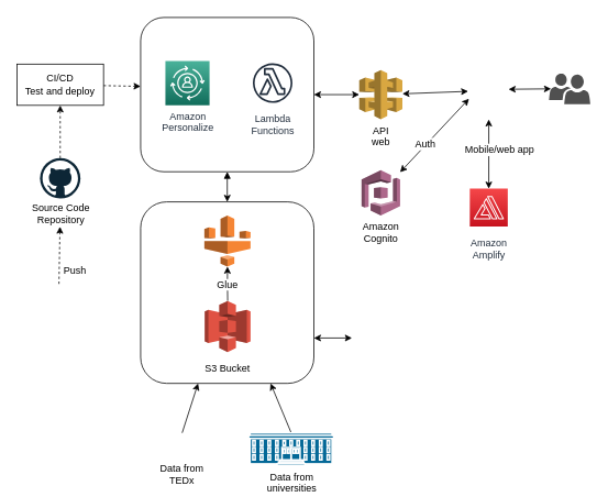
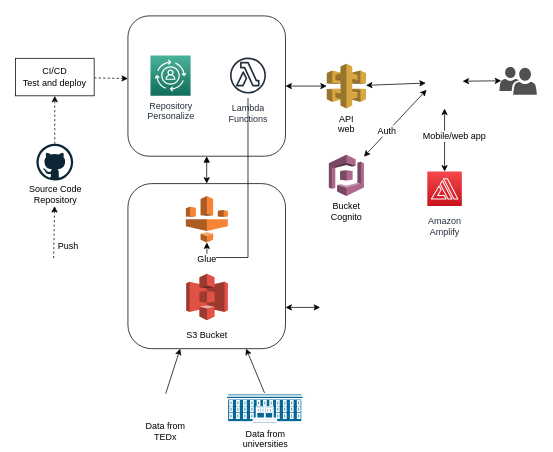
- <mxCell id="26" value="Amazon&lt;br&gt;Personalize" style="points=[[0,0,0],[0.25,0,0],[0.5,0,0],[0.75,0,0],[1,0,0],[0,1,0],[0.25,1,0],[0.5,1,0],[0.75,1,0],[1,1,0],[0,0.25,0],[0,0.5,0],[0,0.75,0],[1,0.25,0],[1,0.5,0],[1,0.75,0]];outlineConnect=0;fontColor=#232F3E;gradientColor=#4AB29A;gradientDirection=north;fillColor=#116D5B;strokeColor=#ffffff;dashed=0;verticalLabelPosition=bottom;verticalAlign=top;align=center;html=1;fontSize=12;fontStyle=0;aspect=fixed;shape=mxgraph.aws4.resourceIcon;resIcon=mxgraph.aws4.personalize;" vertex="1" parent="1"><mxGeometry x="200" y="73.25" width="53.5" height="53.5" as="geometry" /></mxCell>
+ <mxCell id="26" value="Repository&lt;br&gt;Personalize" style="points=[[0,0,0],[0.25,0,0],[0.5,0,0],[0.75,0,0],[1,0,0],[0,1,0],[0.25,1,0],[0.5,1,0],[0.75,1,0],[1,1,0],[0,0.25,0],[0,0.5,0],[0,0.75,0],[1,0.25,0],[1,0.5,0],[1,0.75,0]];outlineConnect=0;fontColor=#232F3E;gradientColor=#4AB29A;gradientDirection=north;fillColor=#116D5B;strokeColor=#ffffff;dashed=0;verticalLabelPosition=bottom;verticalAlign=top;align=center;html=1;fontSize=12;fontStyle=0;aspect=fixed;shape=mxgraph.aws4.resourceIcon;resIcon=mxgraph.aws4.personalize;" vertex="1" parent="1"><mxGeometry x="200" y="73.25" width="53.5" height="53.5" as="geometry" /></mxCell>
- <mxCell id="25" value="Amazon&lt;br&gt;Cognito" style="outlineConnect=0;dashed=0;verticalLabelPosition=bottom;verticalAlign=top;align=center;html=1;shape=mxgraph.aws3.cognito;fillColor=#AD688B;gradientColor=none;" vertex="1" parent="1"><mxGeometry x="437.77" y="205.5" width="46.73" height="55" as="geometry" /></mxCell>
+ <mxCell id="25" value="Bucket&lt;br&gt;Cognito" style="outlineConnect=0;dashed=0;verticalLabelPosition=bottom;verticalAlign=top;align=center;html=1;shape=mxgraph.aws3.cognito;fillColor=#AD688B;gradientColor=none;" vertex="1" parent="1"><mxGeometry x="437.77" y="205.5" width="46.73" height="55" as="geometry" /></mxCell>
- <mxCell id="22" style="edgeStyle=orthogonalEdgeStyle;rounded=0;orthogonalLoop=1;jettySize=auto;html=1;exitX=0.5;exitY=1;exitDx=0;exitDy=0;exitPerimeter=0;endArrow=none;endFill=0;startArrow=classic;startFill=1;" parent="1" source="23" target="24" edge="1"><mxGeometry relative="1" as="geometry"><mxPoint x="275" y="302" as="targetPoint" /></mxGeometry></mxCell>
+ <mxCell id="22" style="edgeStyle=orthogonalEdgeStyle;rounded=0;orthogonalLoop=1;jettySize=auto;html=1;exitX=0.5;exitY=1;exitDx=0;exitDy=0;exitPerimeter=0;endArrow=none;endFill=0;startArrow=classic;startFill=1;" parent="1" source="23" target="6" edge="1"><mxGeometry relative="1" as="geometry"><mxPoint x="275" y="302" as="targetPoint" /></mxGeometry></mxCell>
